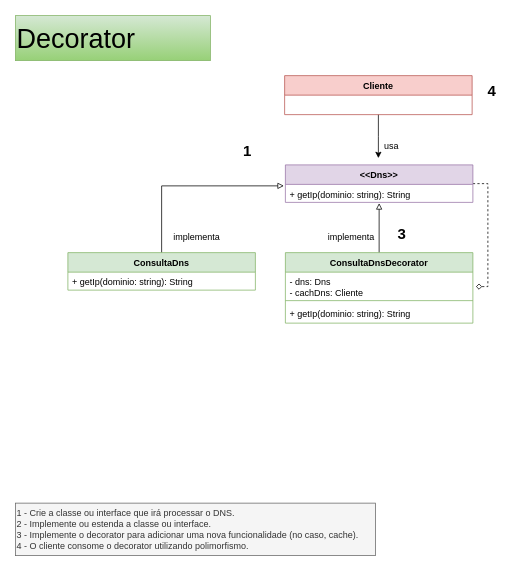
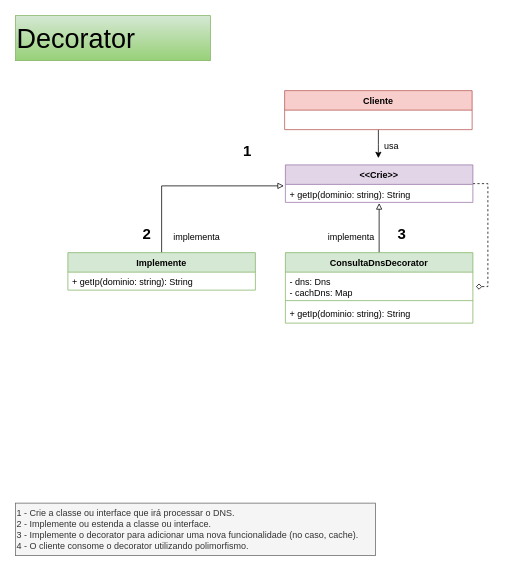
- <mxCell id="22" value="&lt;font style=&quot;font-size: 20px;&quot;&gt;&lt;b&gt;4&lt;/b&gt;&lt;/font&gt;" style="text;html=1;align=center;verticalAlign=middle;resizable=0;points=[];autosize=1;strokeColor=none;fillColor=none;" parent="1" vertex="1"><mxGeometry x="640" y="100" width="30" height="40" as="geometry" /></mxCell>
- <mxCell id="20" value="Cliente" style="swimlane;fontStyle=1;align=center;verticalAlign=top;childLayout=stackLayout;horizontal=1;startSize=26;horizontalStack=0;resizeParent=1;resizeParentMax=0;resizeLast=0;collapsible=1;marginBottom=0;whiteSpace=wrap;html=1;fillColor=#f8cecc;strokeColor=#b85450;" parent="1" vertex="1"><mxGeometry x="379" y="100" width="250" height="52" as="geometry" /></mxCell>
+ <mxCell id="20" value="Cliente" style="swimlane;fontStyle=1;align=center;verticalAlign=top;childLayout=stackLayout;horizontal=1;startSize=26;horizontalStack=0;resizeParent=1;resizeParentMax=0;resizeLast=0;collapsible=1;marginBottom=0;whiteSpace=wrap;html=1;fillColor=#f8cecc;strokeColor=#b85450;" parent="1" vertex="1"><mxGeometry x="379" y="120" width="250" height="52" as="geometry" /></mxCell>
- <mxCell id="4" value="&amp;lt;&amp;lt;Dns&amp;gt;&amp;gt;" style="swimlane;fontStyle=1;align=center;verticalAlign=top;childLayout=stackLayout;horizontal=1;startSize=26;horizontalStack=0;resizeParent=1;resizeParentMax=0;resizeLast=0;collapsible=1;marginBottom=0;whiteSpace=wrap;html=1;fillColor=#e1d5e7;strokeColor=#9673a6;" parent="1" vertex="1"><mxGeometry x="380" y="219" width="250" height="50" as="geometry" /></mxCell>
+ <mxCell id="4" value="&amp;lt;&amp;lt;Crie&amp;gt;&amp;gt;" style="swimlane;fontStyle=1;align=center;verticalAlign=top;childLayout=stackLayout;horizontal=1;startSize=26;horizontalStack=0;resizeParent=1;resizeParentMax=0;resizeLast=0;collapsible=1;marginBottom=0;whiteSpace=wrap;html=1;fillColor=#e1d5e7;strokeColor=#9673a6;" parent="1" vertex="1"><mxGeometry x="380" y="219" width="250" height="50" as="geometry" /></mxCell>
+ <mxCell id="17" value="&lt;font style=&quot;font-size: 20px;&quot;&gt;&lt;b&gt;2&lt;/b&gt;&lt;/font&gt;" style="text;html=1;align=center;verticalAlign=middle;resizable=0;points=[];autosize=1;strokeColor=none;fillColor=none;" parent="1" vertex="1"><mxGeometry x="180" y="290" width="30" height="40" as="geometry" /></mxCell>
- <mxCell id="7" value="ConsultaDns" style="swimlane;fontStyle=1;align=center;verticalAlign=top;childLayout=stackLayout;horizontal=1;startSize=26;horizontalStack=0;resizeParent=1;resizeParentMax=0;resizeLast=0;collapsible=1;marginBottom=0;whiteSpace=wrap;html=1;fillColor=#d5e8d4;strokeColor=#82b366;" parent="1" vertex="1"><mxGeometry x="90" y="336" width="250" height="50" as="geometry" /></mxCell>
+ <mxCell id="7" value="Implemente" style="swimlane;fontStyle=1;align=center;verticalAlign=top;childLayout=stackLayout;horizontal=1;startSize=26;horizontalStack=0;resizeParent=1;resizeParentMax=0;resizeLast=0;collapsible=1;marginBottom=0;whiteSpace=wrap;html=1;fillColor=#d5e8d4;strokeColor=#82b366;" parent="1" vertex="1"><mxGeometry x="90" y="336" width="250" height="50" as="geometry" /></mxCell>
- <mxCell id="13" value="- dns:&amp;nbsp;Dns&lt;br&gt;- cachDns: Cliente" style="text;strokeColor=none;fillColor=none;align=left;verticalAlign=top;spacingLeft=4;spacingRight=4;overflow=hidden;rotatable=0;points=[[0,0.5],[1,0.5]];portConstraint=eastwest;whiteSpace=wrap;html=1;" parent="12" vertex="1"><mxGeometry y="26" width="250" height="34" as="geometry" /></mxCell>
+ <mxCell id="13" value="- dns:&amp;nbsp;Dns&lt;br&gt;- cachDns: Map" style="text;strokeColor=none;fillColor=none;align=left;verticalAlign=top;spacingLeft=4;spacingRight=4;overflow=hidden;rotatable=0;points=[[0,0.5],[1,0.5]];portConstraint=eastwest;whiteSpace=wrap;html=1;" parent="12" vertex="1"><mxGeometry y="26" width="250" height="34" as="geometry" /></mxCell>
